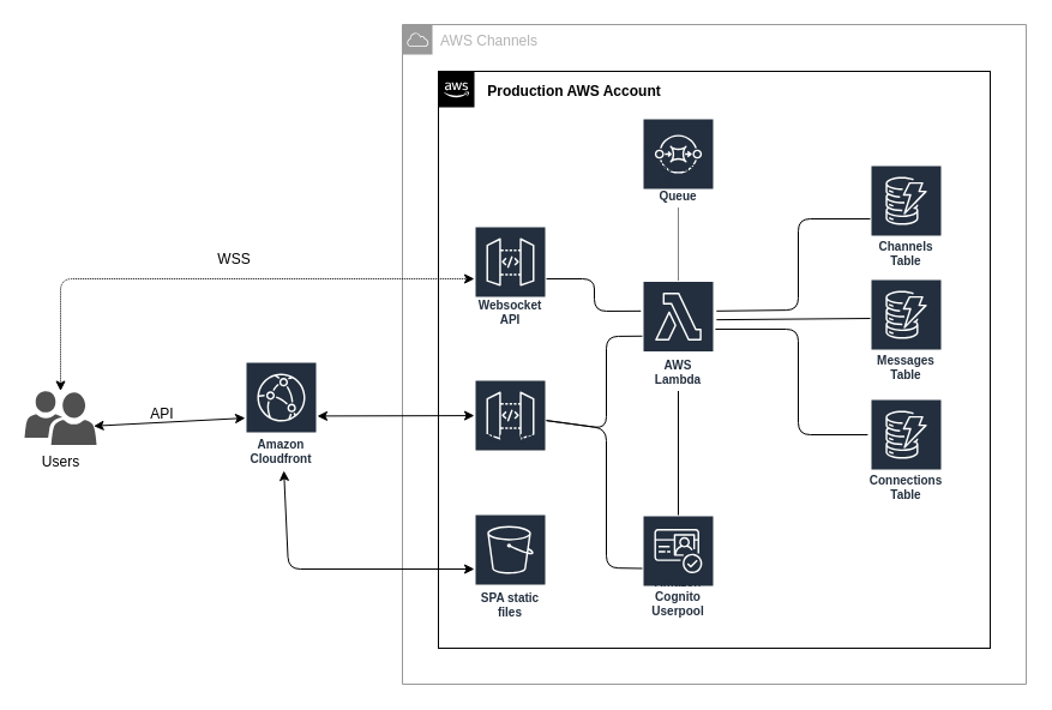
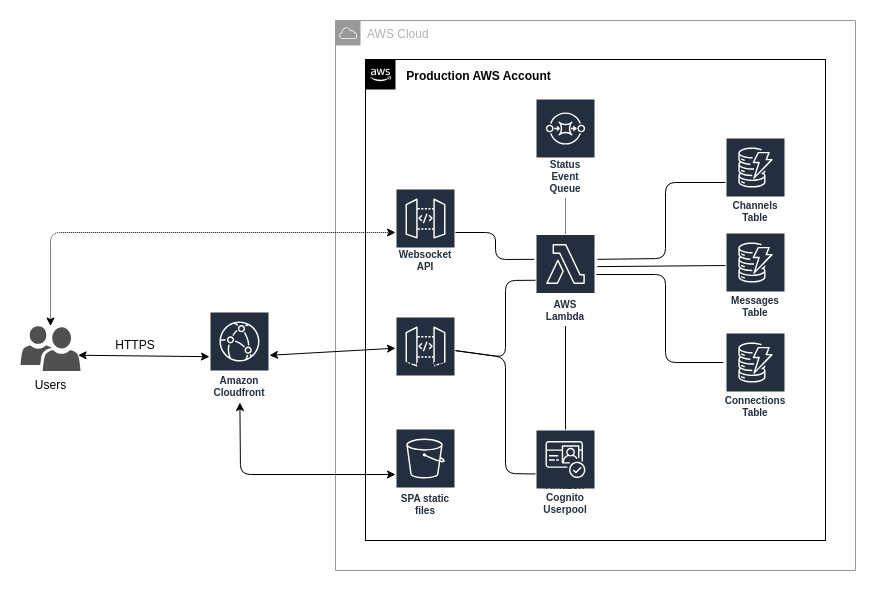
- <mxCell id="2" value="AWS Channels" style="outlineConnect=0;gradientColor=none;html=1;whiteSpace=wrap;fontSize=12;fontStyle=0;shape=mxgraph.aws4.group;grIcon=mxgraph.aws4.group_aws_cloud;strokeColor=#999999;fillColor=none;verticalAlign=top;align=left;spacingLeft=30;fontColor=#b3b3b3;dashed=0;shadow=0;" parent="1" vertex="1"><mxGeometry x="335" y="20" width="520" height="550" as="geometry" /></mxCell>
+ <mxCell id="2" value="AWS Cloud" style="outlineConnect=0;gradientColor=none;html=1;whiteSpace=wrap;fontSize=12;fontStyle=0;shape=mxgraph.aws4.group;grIcon=mxgraph.aws4.group_aws_cloud;strokeColor=#999999;fillColor=none;verticalAlign=top;align=left;spacingLeft=30;fontColor=#b3b3b3;dashed=0;shadow=0;" parent="1" vertex="1"><mxGeometry x="335" y="20" width="520" height="550" as="geometry" /></mxCell>
- <mxCell id="16" value="Status Event Queue" style="outlineConnect=0;fontColor=#232F3E;gradientColor=none;strokeColor=#ffffff;fillColor=#232F3E;dashed=0;verticalLabelPosition=middle;verticalAlign=bottom;align=center;html=1;whiteSpace=wrap;fontSize=10;fontStyle=1;spacing=3;shape=mxgraph.aws4.productIcon;prIcon=mxgraph.aws4.sqs;" parent="1" vertex="1"><mxGeometry x="535" y="98" width="60" height="75" as="geometry" /></mxCell>
+ <mxCell id="16" value="Status Event Queue" style="outlineConnect=0;fontColor=#232F3E;gradientColor=none;strokeColor=#ffffff;fillColor=#232F3E;dashed=0;verticalLabelPosition=middle;verticalAlign=bottom;align=center;html=1;whiteSpace=wrap;fontSize=10;fontStyle=1;spacing=3;shape=mxgraph.aws4.productIcon;prIcon=mxgraph.aws4.sqs;" parent="1" vertex="1"><mxGeometry x="535" y="98" width="60" height="100" as="geometry" /></mxCell>
- <mxCell id="21" value="WSS" style="text;html=1;strokeColor=none;fillColor=none;align=center;verticalAlign=middle;whiteSpace=wrap;rounded=0;" parent="1" vertex="1"><mxGeometry x="175" y="206" width="40" height="20" as="geometry" /></mxCell>
- <mxCell id="22" value="API" style="text;html=1;strokeColor=none;fillColor=none;align=center;verticalAlign=middle;whiteSpace=wrap;rounded=0;" parent="1" vertex="1"><mxGeometry x="115" y="335" width="40" height="20" as="geometry" /></mxCell>
+ <mxCell id="22" value="HTTPS" style="text;html=1;strokeColor=none;fillColor=none;align=center;verticalAlign=middle;whiteSpace=wrap;rounded=0;" parent="1" vertex="1"><mxGeometry x="115" y="335" width="40" height="20" as="geometry" /></mxCell>
- <mxCell id="3" value="Amazon Cloudfront" style="outlineConnect=0;fontColor=#232F3E;gradientColor=none;strokeColor=#ffffff;fillColor=#232F3E;dashed=0;verticalLabelPosition=middle;verticalAlign=bottom;align=center;html=1;whiteSpace=wrap;fontSize=10;fontStyle=1;spacing=3;shape=mxgraph.aws4.productIcon;prIcon=mxgraph.aws4.cloudfront;shadow=0;" parent="1" vertex="1"><mxGeometry x="204" y="301" width="60" height="91" as="geometry" /></mxCell>
+ <mxCell id="3" value="Amazon Cloudfront" style="outlineConnect=0;fontColor=#232F3E;gradientColor=none;strokeColor=#ffffff;fillColor=#232F3E;dashed=0;verticalLabelPosition=middle;verticalAlign=bottom;align=center;html=1;whiteSpace=wrap;fontSize=10;fontStyle=1;spacing=3;shape=mxgraph.aws4.productIcon;prIcon=mxgraph.aws4.cloudfront;shadow=0;" parent="1" vertex="1"><mxGeometry x="209" y="311" width="60" height="91" as="geometry" /></mxCell>
